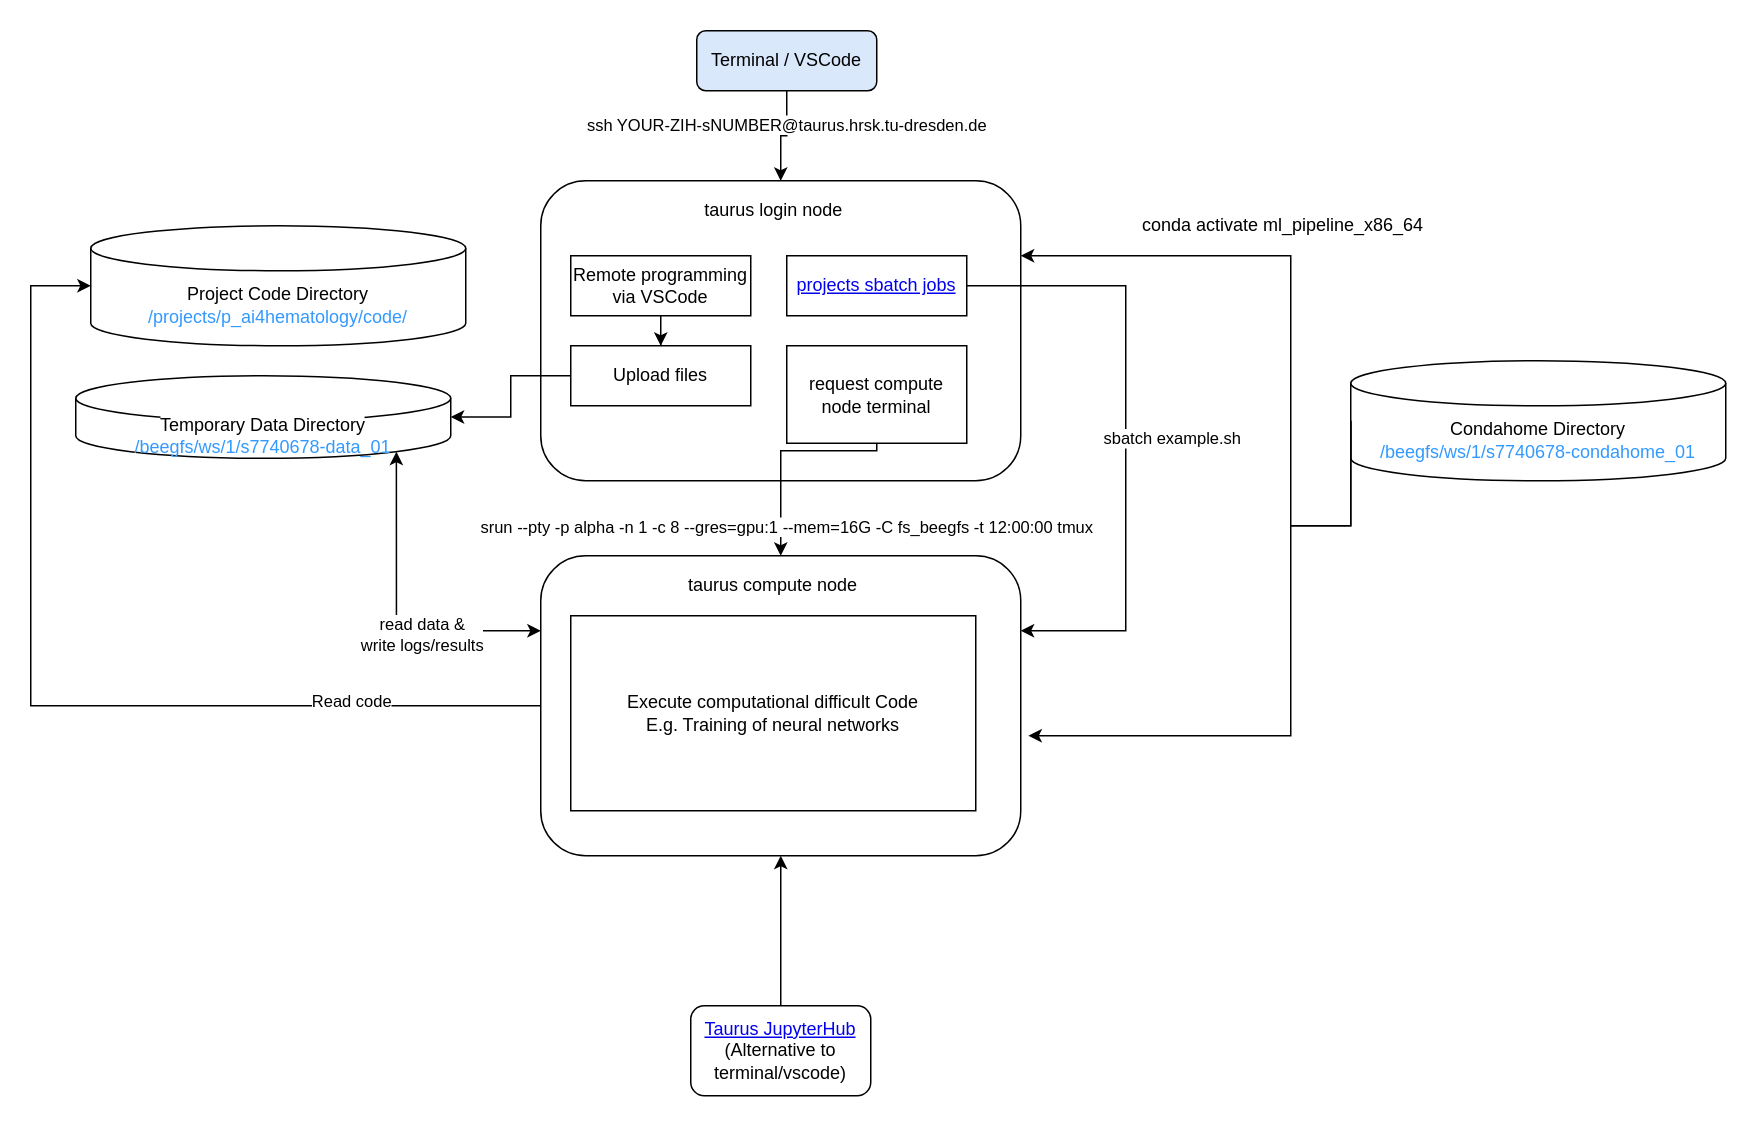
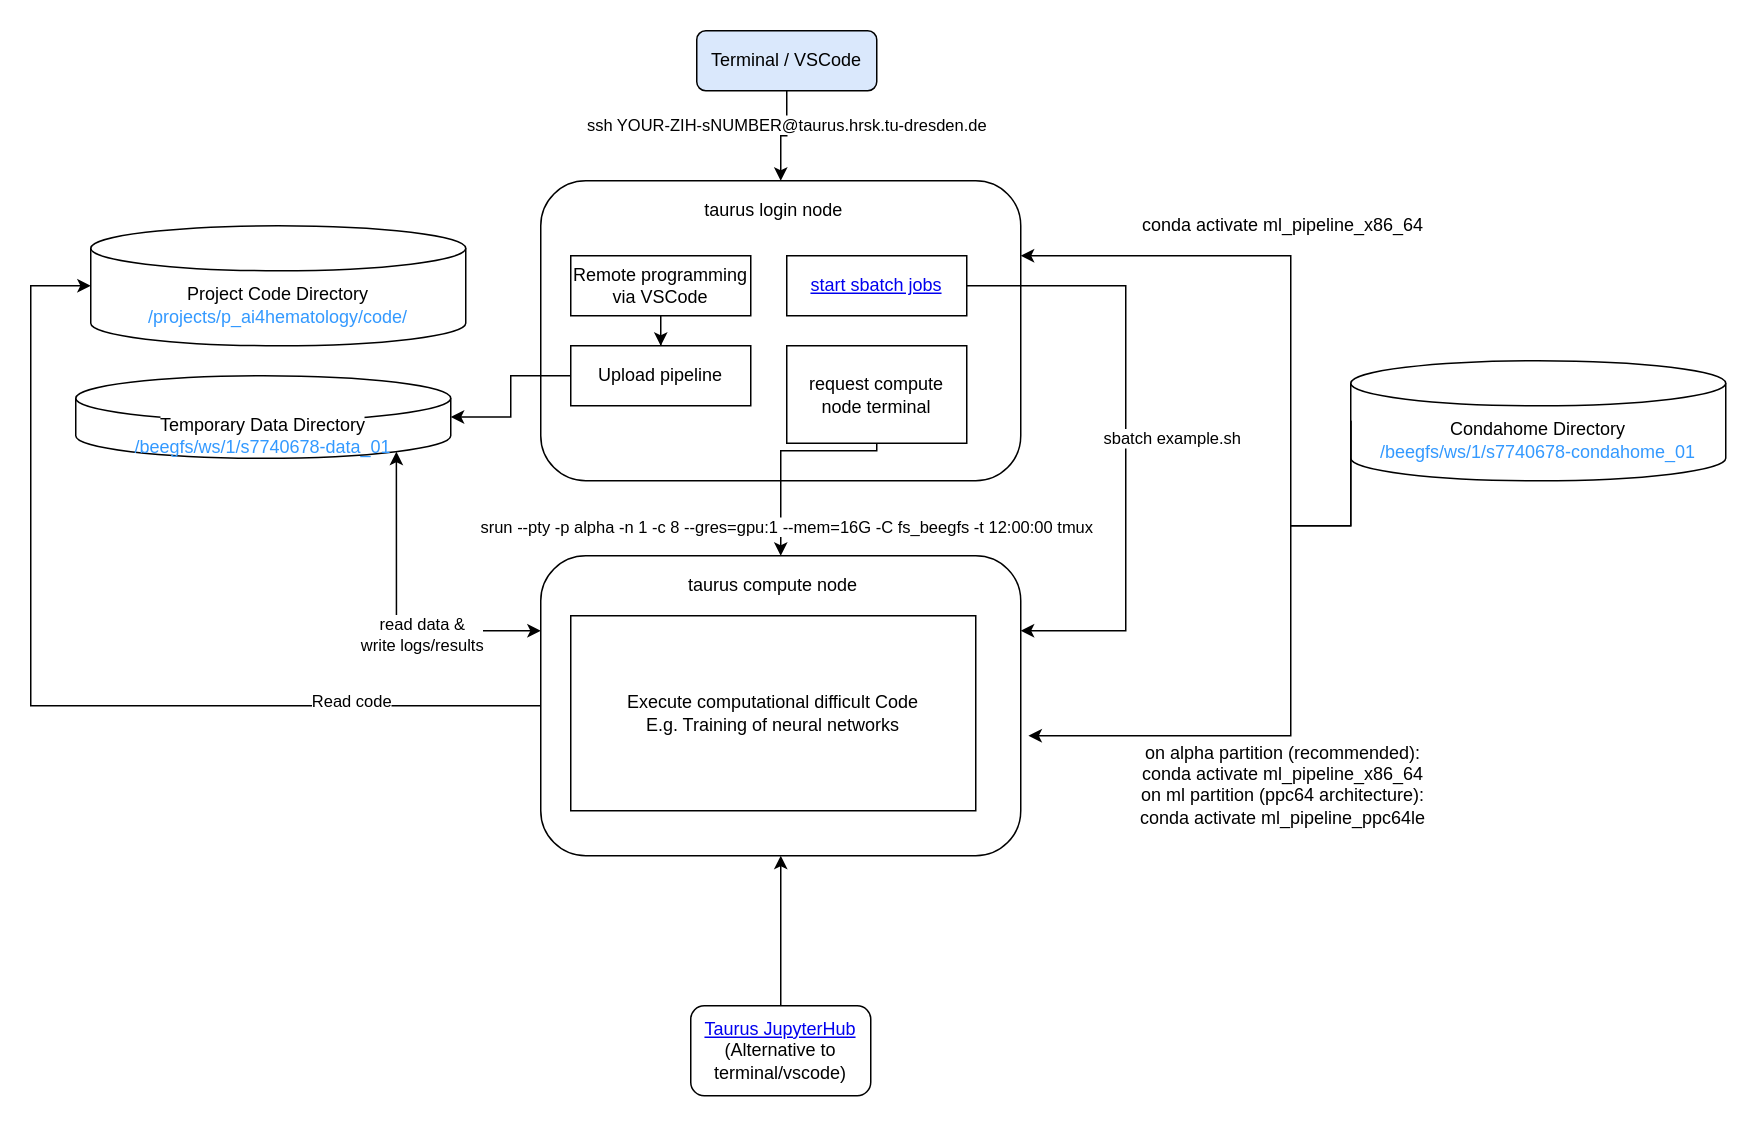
- <mxCell id="9" value="&lt;a href=&quot;https://doc.zih.tu-dresden.de/jobs_and_resources/slurm/&quot;&gt;projects sbatch jobs&lt;/a&gt;" style="rounded=0;whiteSpace=wrap;html=1;fillColor=none;" vertex="1" parent="1"><mxGeometry x="524" y="170" width="120" height="40" as="geometry" /></mxCell>
+ <mxCell id="9" value="&lt;a href=&quot;https://doc.zih.tu-dresden.de/jobs_and_resources/slurm/&quot;&gt;start sbatch jobs&lt;/a&gt;" style="rounded=0;whiteSpace=wrap;html=1;fillColor=none;" vertex="1" parent="1"><mxGeometry x="524" y="170" width="120" height="40" as="geometry" /></mxCell>
- <mxCell id="14" value="Upload files" style="rounded=0;whiteSpace=wrap;html=1;fillColor=none;" vertex="1" parent="1"><mxGeometry x="380" y="230" width="120" height="40" as="geometry" /></mxCell>
+ <mxCell id="14" value="Upload pipeline" style="rounded=0;whiteSpace=wrap;html=1;fillColor=none;" vertex="1" parent="1"><mxGeometry x="380" y="230" width="120" height="40" as="geometry" /></mxCell>
+ <mxCell id="30" value="on alpha partition (recommended):&lt;br&gt;conda activate ml_pipeline_x86_64&lt;br&gt;on ml partition (ppc64 architecture):&lt;br&gt;conda activate ml_pipeline_ppc64le&lt;br&gt;&lt;br&gt;" style="text;html=1;strokeColor=none;fillColor=none;align=center;verticalAlign=middle;whiteSpace=wrap;rounded=0;" vertex="1" parent="1"><mxGeometry x="740" y="490" width="230" height="80" as="geometry" /></mxCell>
